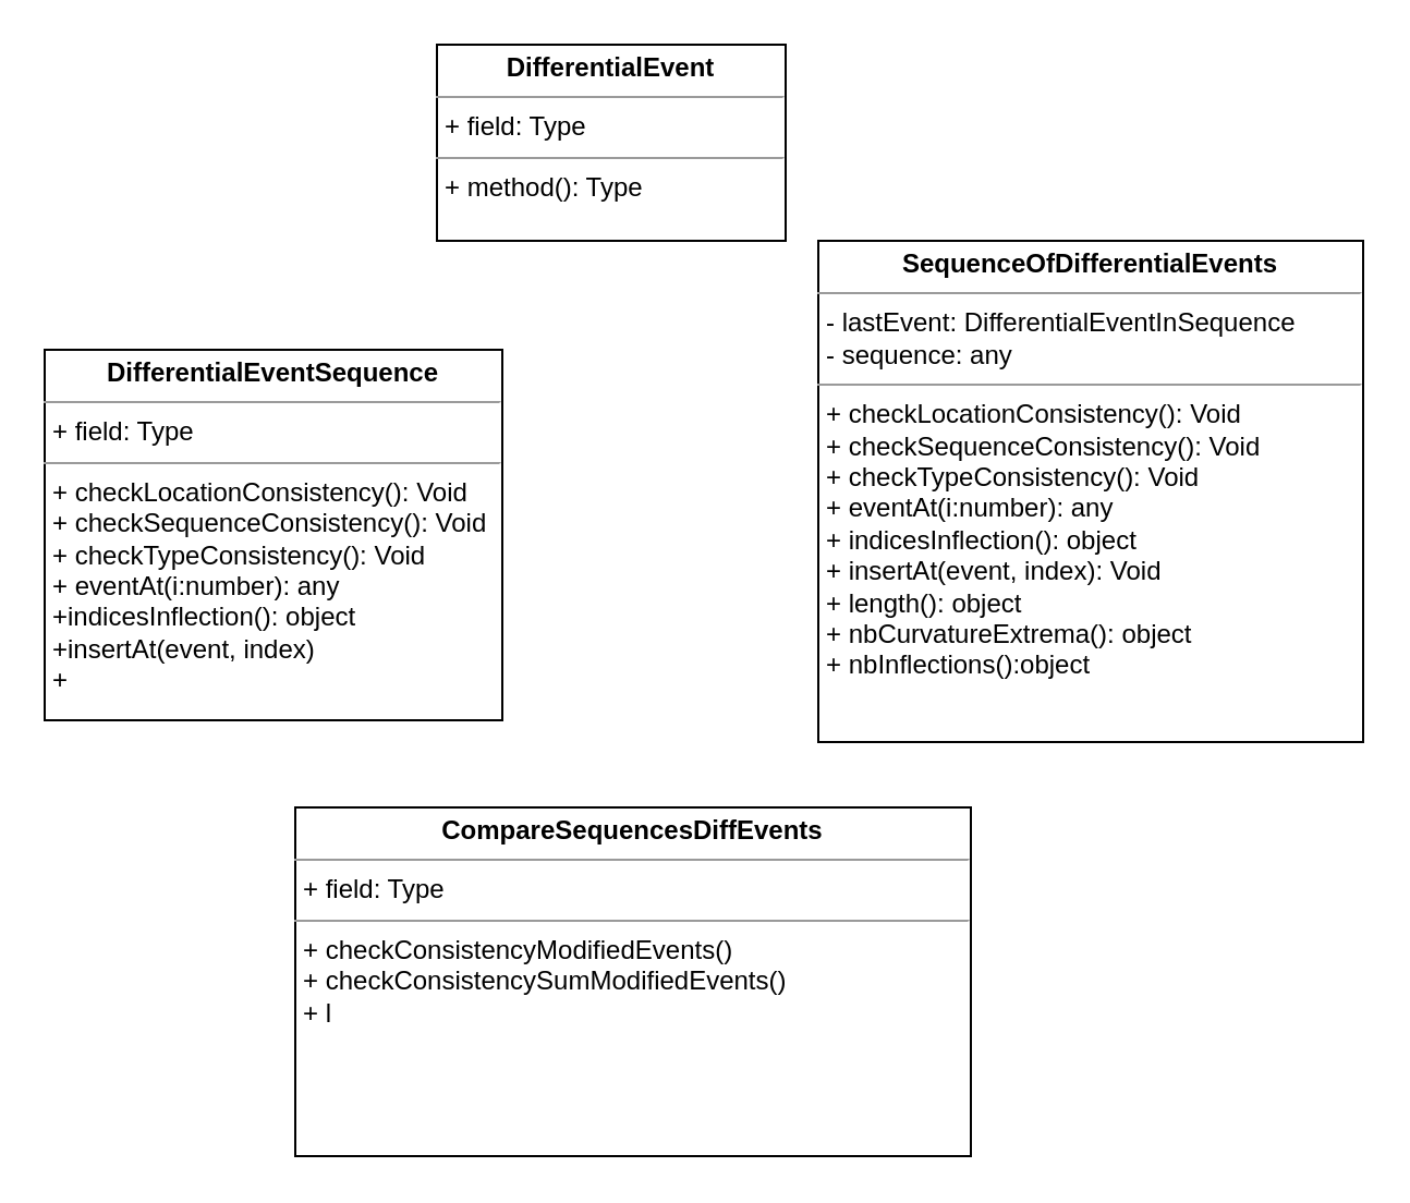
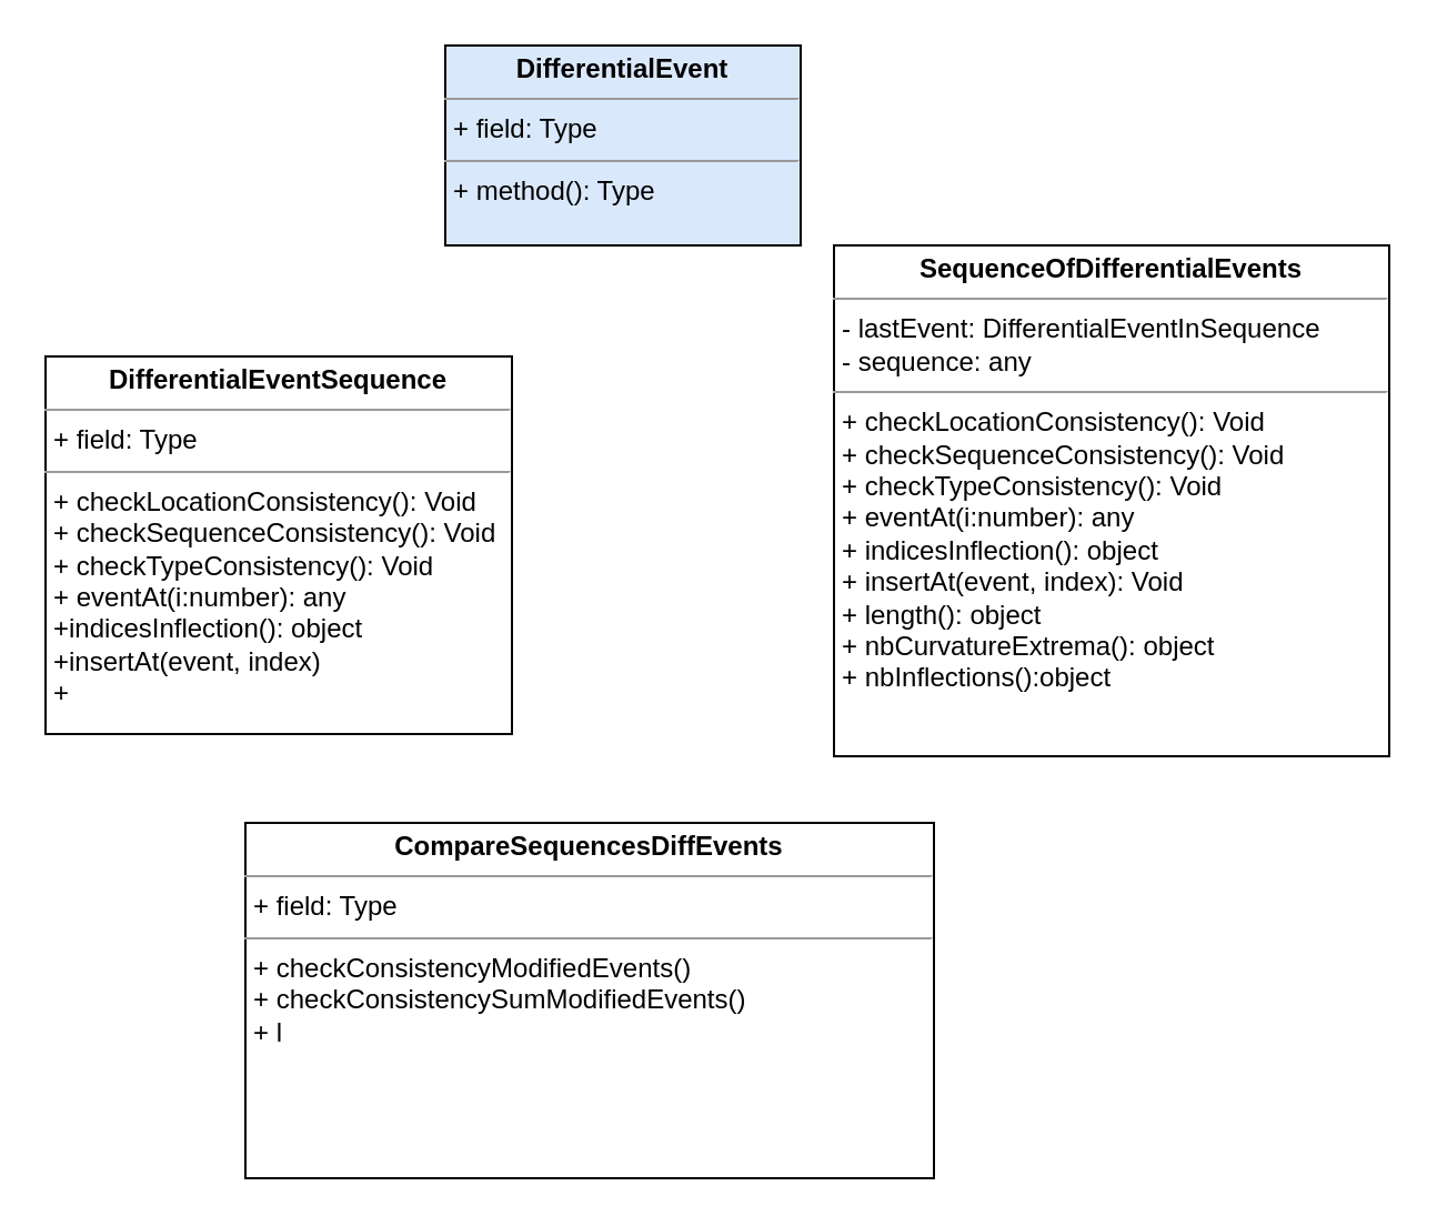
- <mxCell id="2" value="&lt;p style=&quot;margin: 0px ; margin-top: 4px ; text-align: center&quot;&gt;&lt;b&gt;DifferentialEvent&lt;/b&gt;&lt;/p&gt;&lt;hr size=&quot;1&quot;&gt;&lt;p style=&quot;margin: 0px ; margin-left: 4px&quot;&gt;+ field: Type&lt;/p&gt;&lt;hr size=&quot;1&quot;&gt;&lt;p style=&quot;margin: 0px ; margin-left: 4px&quot;&gt;+ method(): Type&lt;/p&gt;" style="verticalAlign=top;align=left;overflow=fill;fontSize=12;fontFamily=Helvetica;html=1;" parent="1" vertex="1"><mxGeometry x="200" y="20" width="160" height="90" as="geometry" /></mxCell>
+ <mxCell id="2" value="&lt;p style=&quot;margin: 0px ; margin-top: 4px ; text-align: center&quot;&gt;&lt;b&gt;DifferentialEvent&lt;/b&gt;&lt;/p&gt;&lt;hr size=&quot;1&quot;&gt;&lt;p style=&quot;margin: 0px ; margin-left: 4px&quot;&gt;+ field: Type&lt;/p&gt;&lt;hr size=&quot;1&quot;&gt;&lt;p style=&quot;margin: 0px ; margin-left: 4px&quot;&gt;+ method(): Type&lt;/p&gt;" style="verticalAlign=top;align=left;overflow=fill;fontSize=12;fontFamily=Helvetica;html=1;fillColor=#dae8fc;" parent="1" vertex="1"><mxGeometry x="200" y="20" width="160" height="90" as="geometry" /></mxCell>
- <mxCell id="3" value="&lt;p style=&quot;margin: 0px ; margin-top: 4px ; text-align: center&quot;&gt;&lt;b&gt;CompareSequencesDiffEvents&lt;/b&gt;&lt;/p&gt;&lt;hr size=&quot;1&quot;&gt;&lt;p style=&quot;margin: 0px ; margin-left: 4px&quot;&gt;+ field: Type&lt;/p&gt;&lt;hr size=&quot;1&quot;&gt;&lt;p style=&quot;margin: 0px ; margin-left: 4px&quot;&gt;+ checkConsistencyModifiedEvents()&lt;/p&gt;&lt;p style=&quot;margin: 0px ; margin-left: 4px&quot;&gt;+ checkConsistencySumModifiedEvents()&lt;/p&gt;&lt;p style=&quot;margin: 0px ; margin-left: 4px&quot;&gt;+ l&lt;/p&gt;&lt;p style=&quot;margin: 0px ; margin-left: 4px&quot;&gt;&lt;br&gt;&lt;/p&gt;" style="verticalAlign=top;align=left;overflow=fill;fontSize=12;fontFamily=Helvetica;html=1;" parent="1" vertex="1"><mxGeometry x="135" y="370" width="310" height="160" as="geometry" /></mxCell>
+ <mxCell id="3" value="&lt;p style=&quot;margin: 0px ; margin-top: 4px ; text-align: center&quot;&gt;&lt;b&gt;CompareSequencesDiffEvents&lt;/b&gt;&lt;/p&gt;&lt;hr size=&quot;1&quot;&gt;&lt;p style=&quot;margin: 0px ; margin-left: 4px&quot;&gt;+ field: Type&lt;/p&gt;&lt;hr size=&quot;1&quot;&gt;&lt;p style=&quot;margin: 0px ; margin-left: 4px&quot;&gt;+ checkConsistencyModifiedEvents()&lt;/p&gt;&lt;p style=&quot;margin: 0px ; margin-left: 4px&quot;&gt;+ checkConsistencySumModifiedEvents()&lt;/p&gt;&lt;p style=&quot;margin: 0px ; margin-left: 4px&quot;&gt;+ l&lt;/p&gt;&lt;p style=&quot;margin: 0px ; margin-left: 4px&quot;&gt;&lt;br&gt;&lt;/p&gt;" style="verticalAlign=top;align=left;overflow=fill;fontSize=12;fontFamily=Helvetica;html=1;" parent="1" vertex="1"><mxGeometry x="110" y="370" width="310" height="160" as="geometry" /></mxCell>
